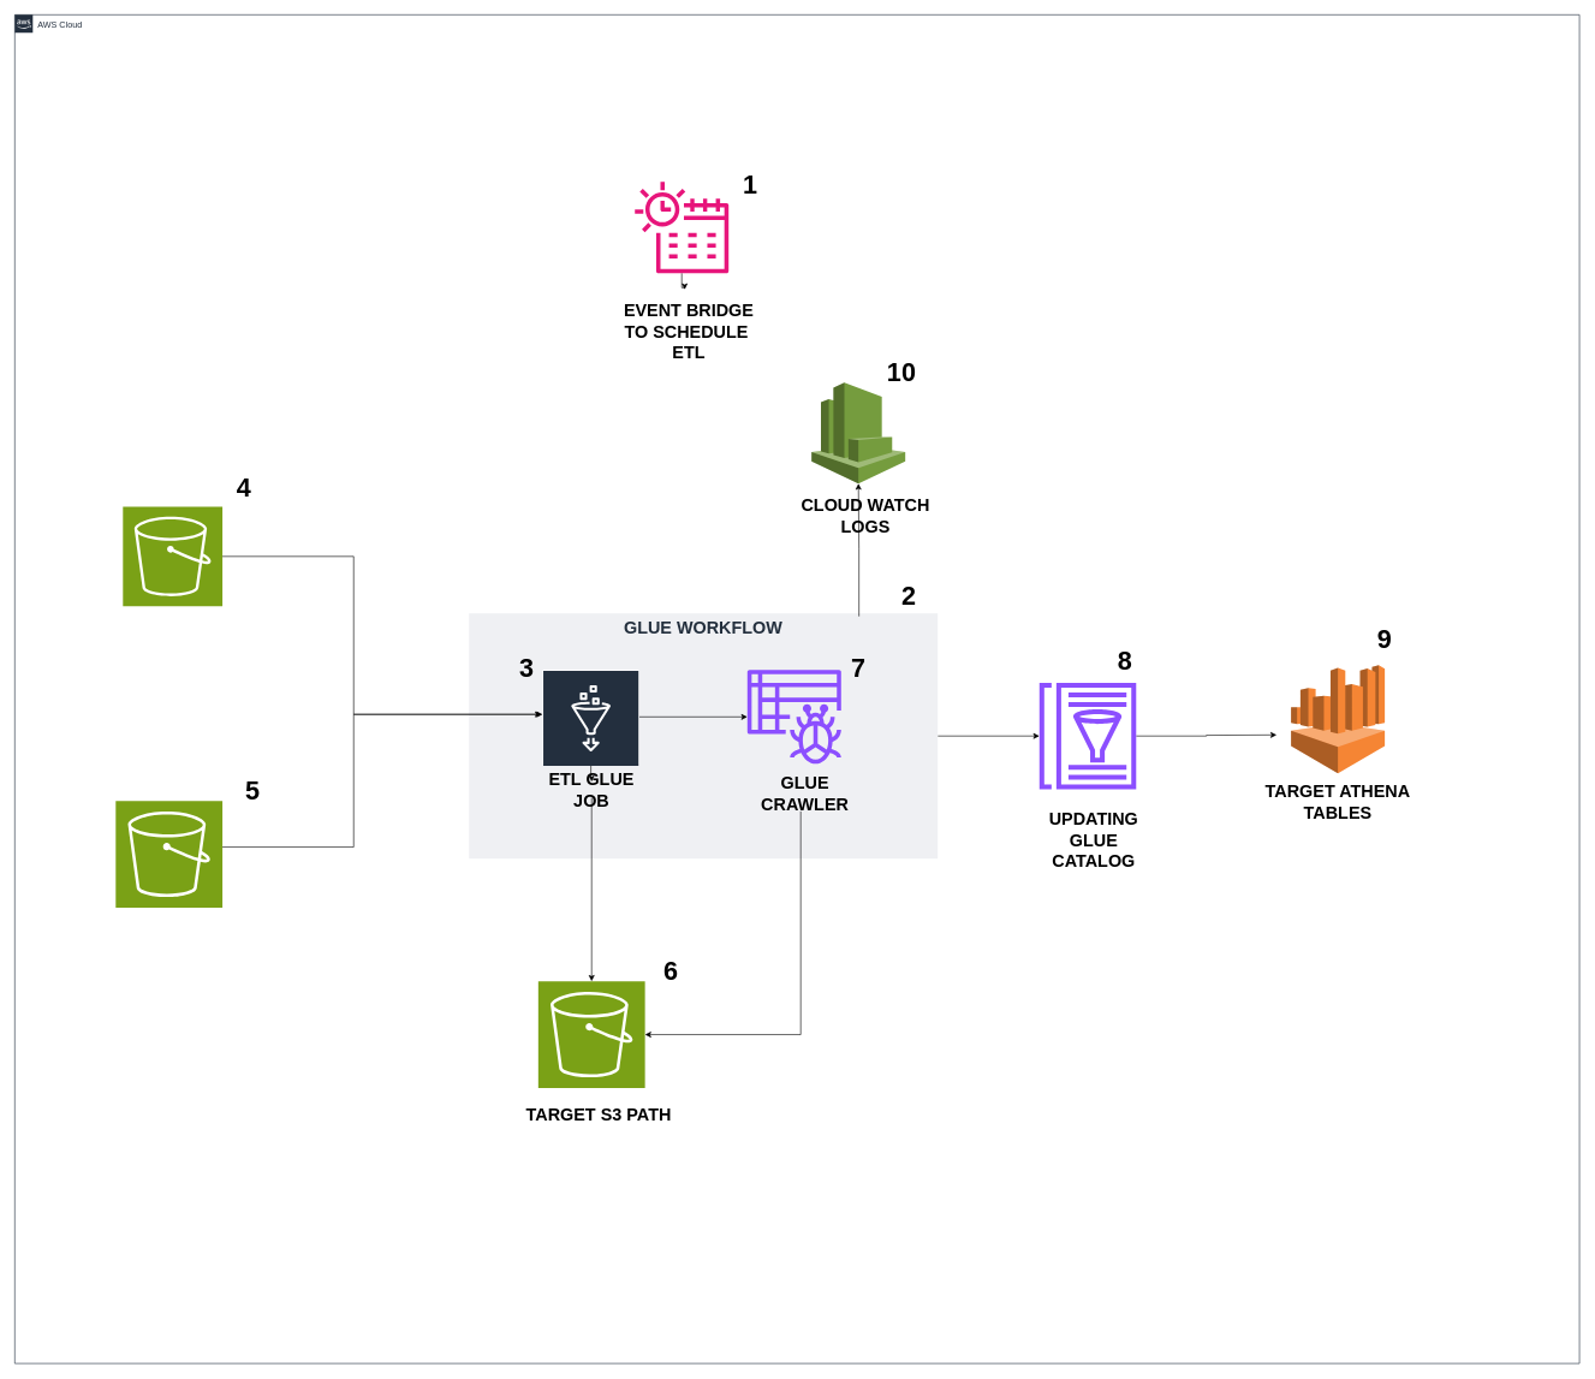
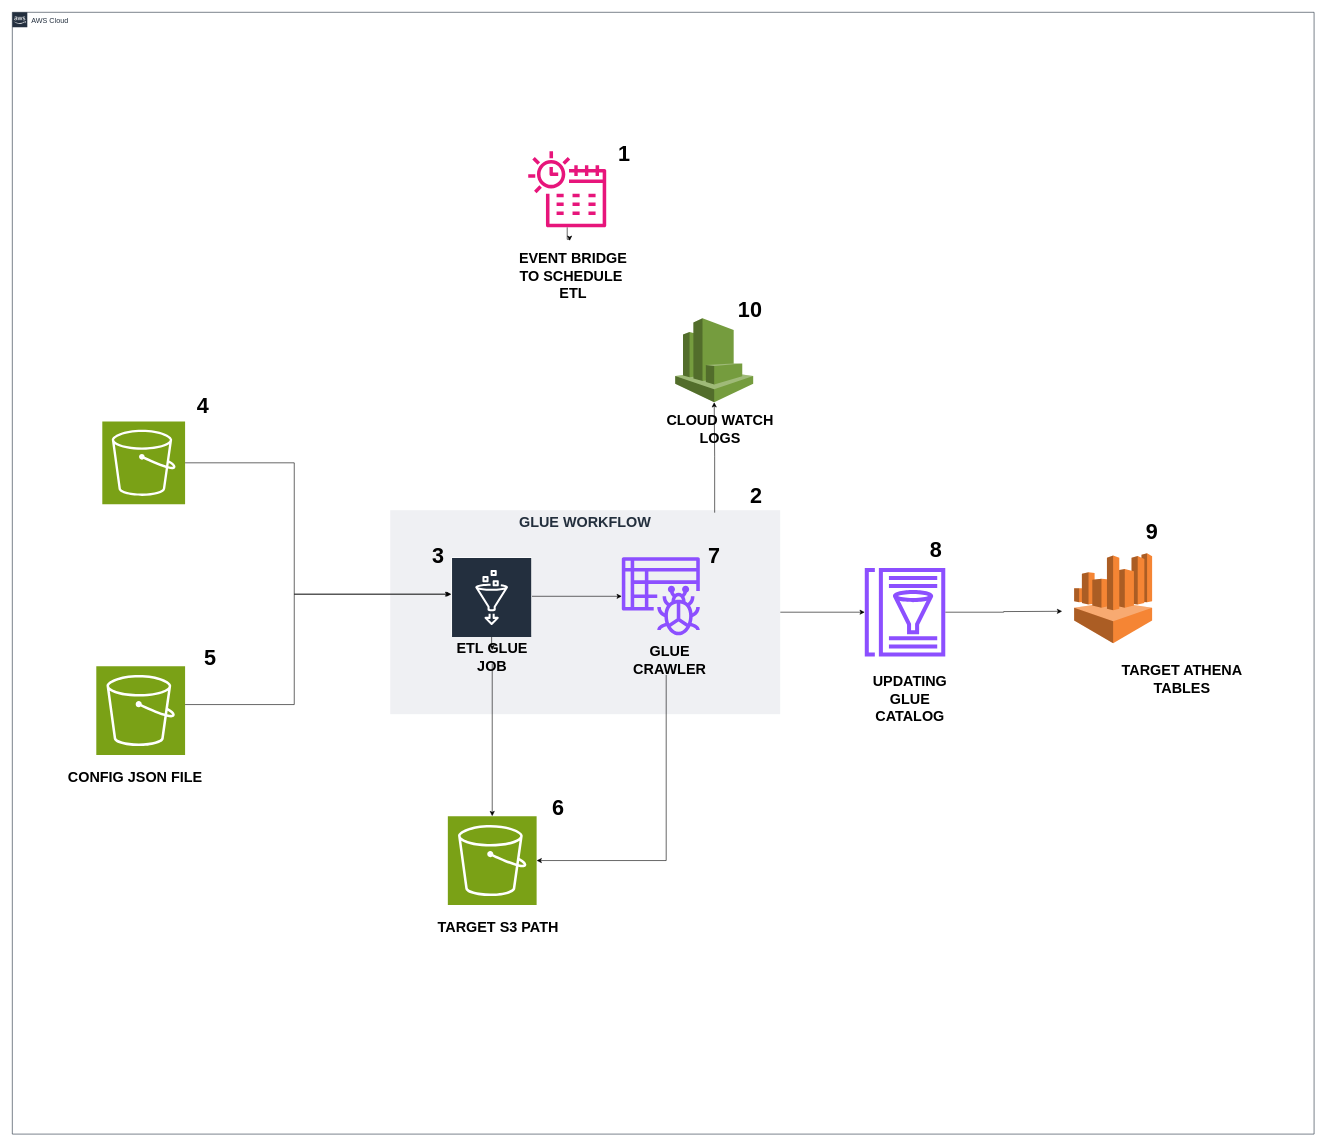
- <mxCell id="16" value="&lt;font style=&quot;font-size: 24px;&quot;&gt;&lt;b&gt;TARGET ATHENA TABLES&lt;/b&gt;&lt;/font&gt;" style="text;strokeColor=none;align=center;fillColor=none;html=1;verticalAlign=middle;whiteSpace=wrap;rounded=0;" parent="1" vertex="1"><mxGeometry x="1720" y="1076.5" width="270" height="70" as="geometry" /></mxCell>
+ <mxCell id="16" value="&lt;font style=&quot;font-size: 24px;&quot;&gt;&lt;b&gt;TARGET ATHENA TABLES&lt;/b&gt;&lt;/font&gt;" style="text;strokeColor=none;align=center;fillColor=none;html=1;verticalAlign=middle;whiteSpace=wrap;rounded=0;" parent="1" vertex="1"><mxGeometry x="1835" y="1096.5" width="270" height="70" as="geometry" /></mxCell>
+ <mxCell id="30" value="&lt;font style=&quot;font-size: 24px;&quot;&gt;&lt;b&gt;CONFIG JSON FILE&lt;/b&gt;&lt;/font&gt;" style="text;strokeColor=none;align=center;fillColor=none;html=1;verticalAlign=middle;whiteSpace=wrap;rounded=0;" vertex="1" parent="19"><mxGeometry x="80" y="1260" width="250" height="30" as="geometry" /></mxCell>
